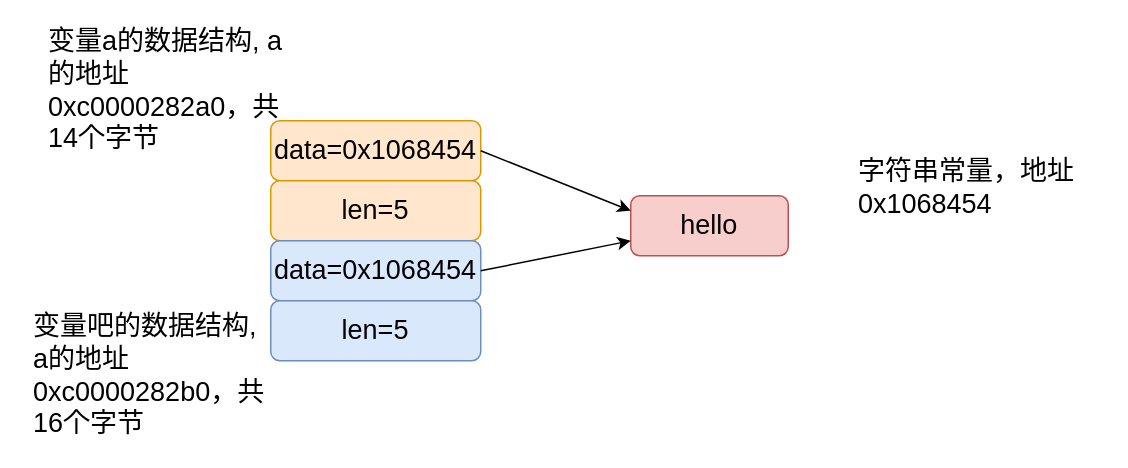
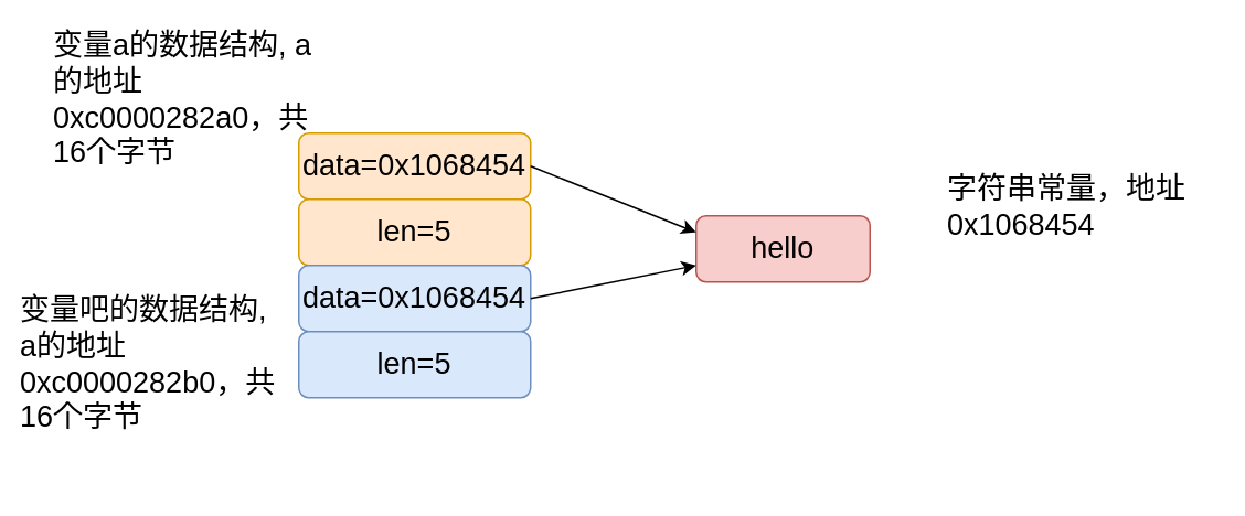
- <mxCell id="6" value="&lt;font style=&quot;font-size: 18px;&quot;&gt;变量a的数据结构, a的地址0xc0000282a0，共14个字节&lt;/font&gt;" style="text;html=1;align=left;verticalAlign=middle;whiteSpace=wrap;rounded=0;" vertex="1" parent="1"><mxGeometry x="30" y="20" width="160" height="80" as="geometry" /></mxCell>
+ <mxCell id="6" value="&lt;font style=&quot;font-size: 18px;&quot;&gt;变量a的数据结构, a的地址0xc0000282a0，共16个字节&lt;/font&gt;" style="text;html=1;align=left;verticalAlign=middle;whiteSpace=wrap;rounded=0;" vertex="1" parent="1"><mxGeometry x="30" y="20" width="160" height="80" as="geometry" /></mxCell>
- <mxCell id="7" value="&lt;font style=&quot;font-size: 18px;&quot;&gt;变量吧的数据结构, a的地址0xc0000282b0，共16个字节&lt;/font&gt;" style="text;html=1;strokeColor=none;fillColor=none;align=left;verticalAlign=middle;whiteSpace=wrap;rounded=0;" vertex="1" parent="1"><mxGeometry y="210" width="160" height="80" as="geometry" x="20" /></mxCell>
+ <mxCell id="7" value="&lt;font style=&quot;font-size: 18px;&quot;&gt;变量吧的数据结构, a的地址0xc0000282b0，共16个字节&lt;/font&gt;" style="text;html=1;strokeColor=none;fillColor=none;align=left;verticalAlign=middle;whiteSpace=wrap;rounded=0;" vertex="1" parent="1"><mxGeometry x="10" y="180" width="160" height="80" as="geometry" /></mxCell>
